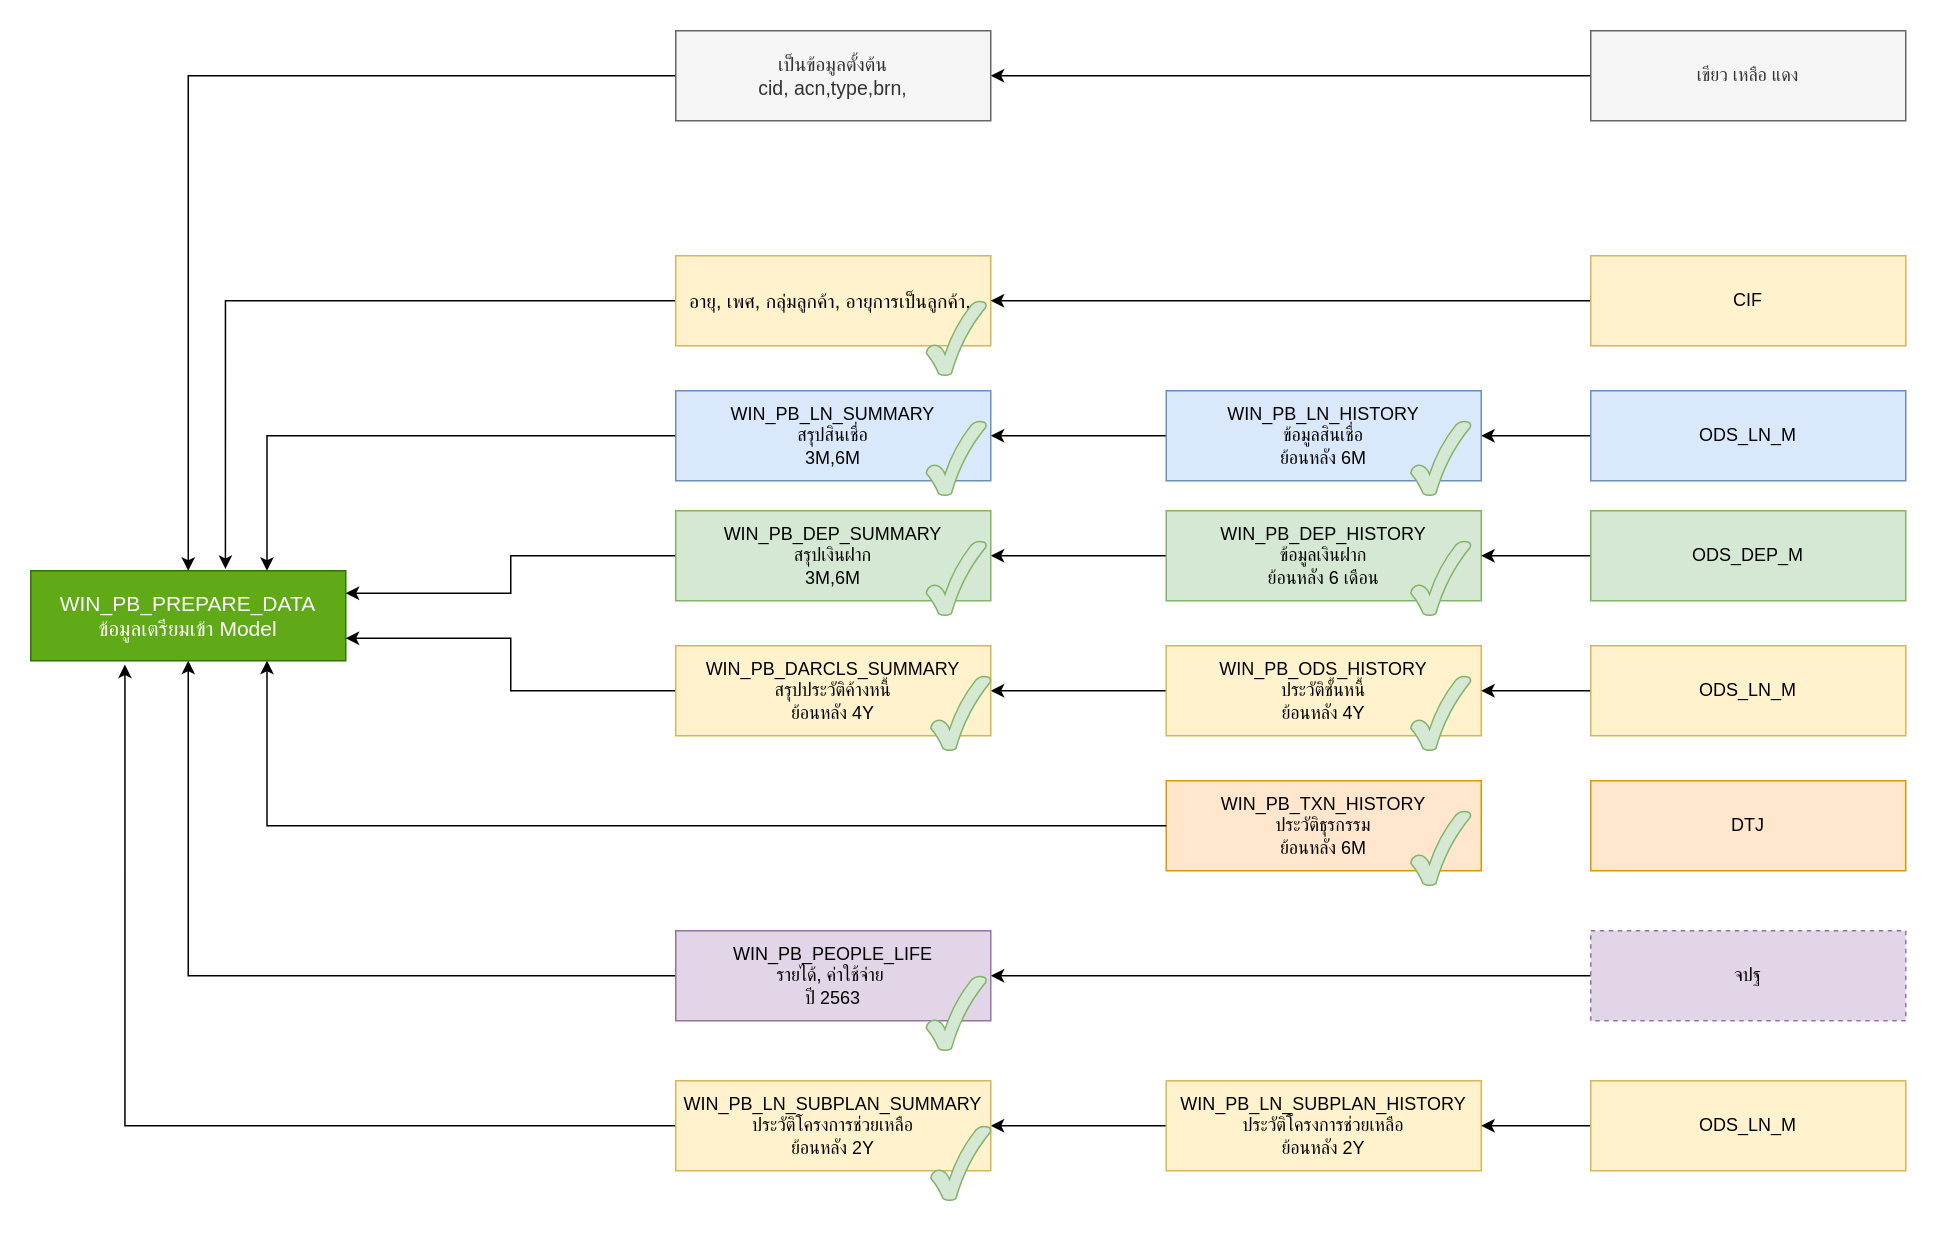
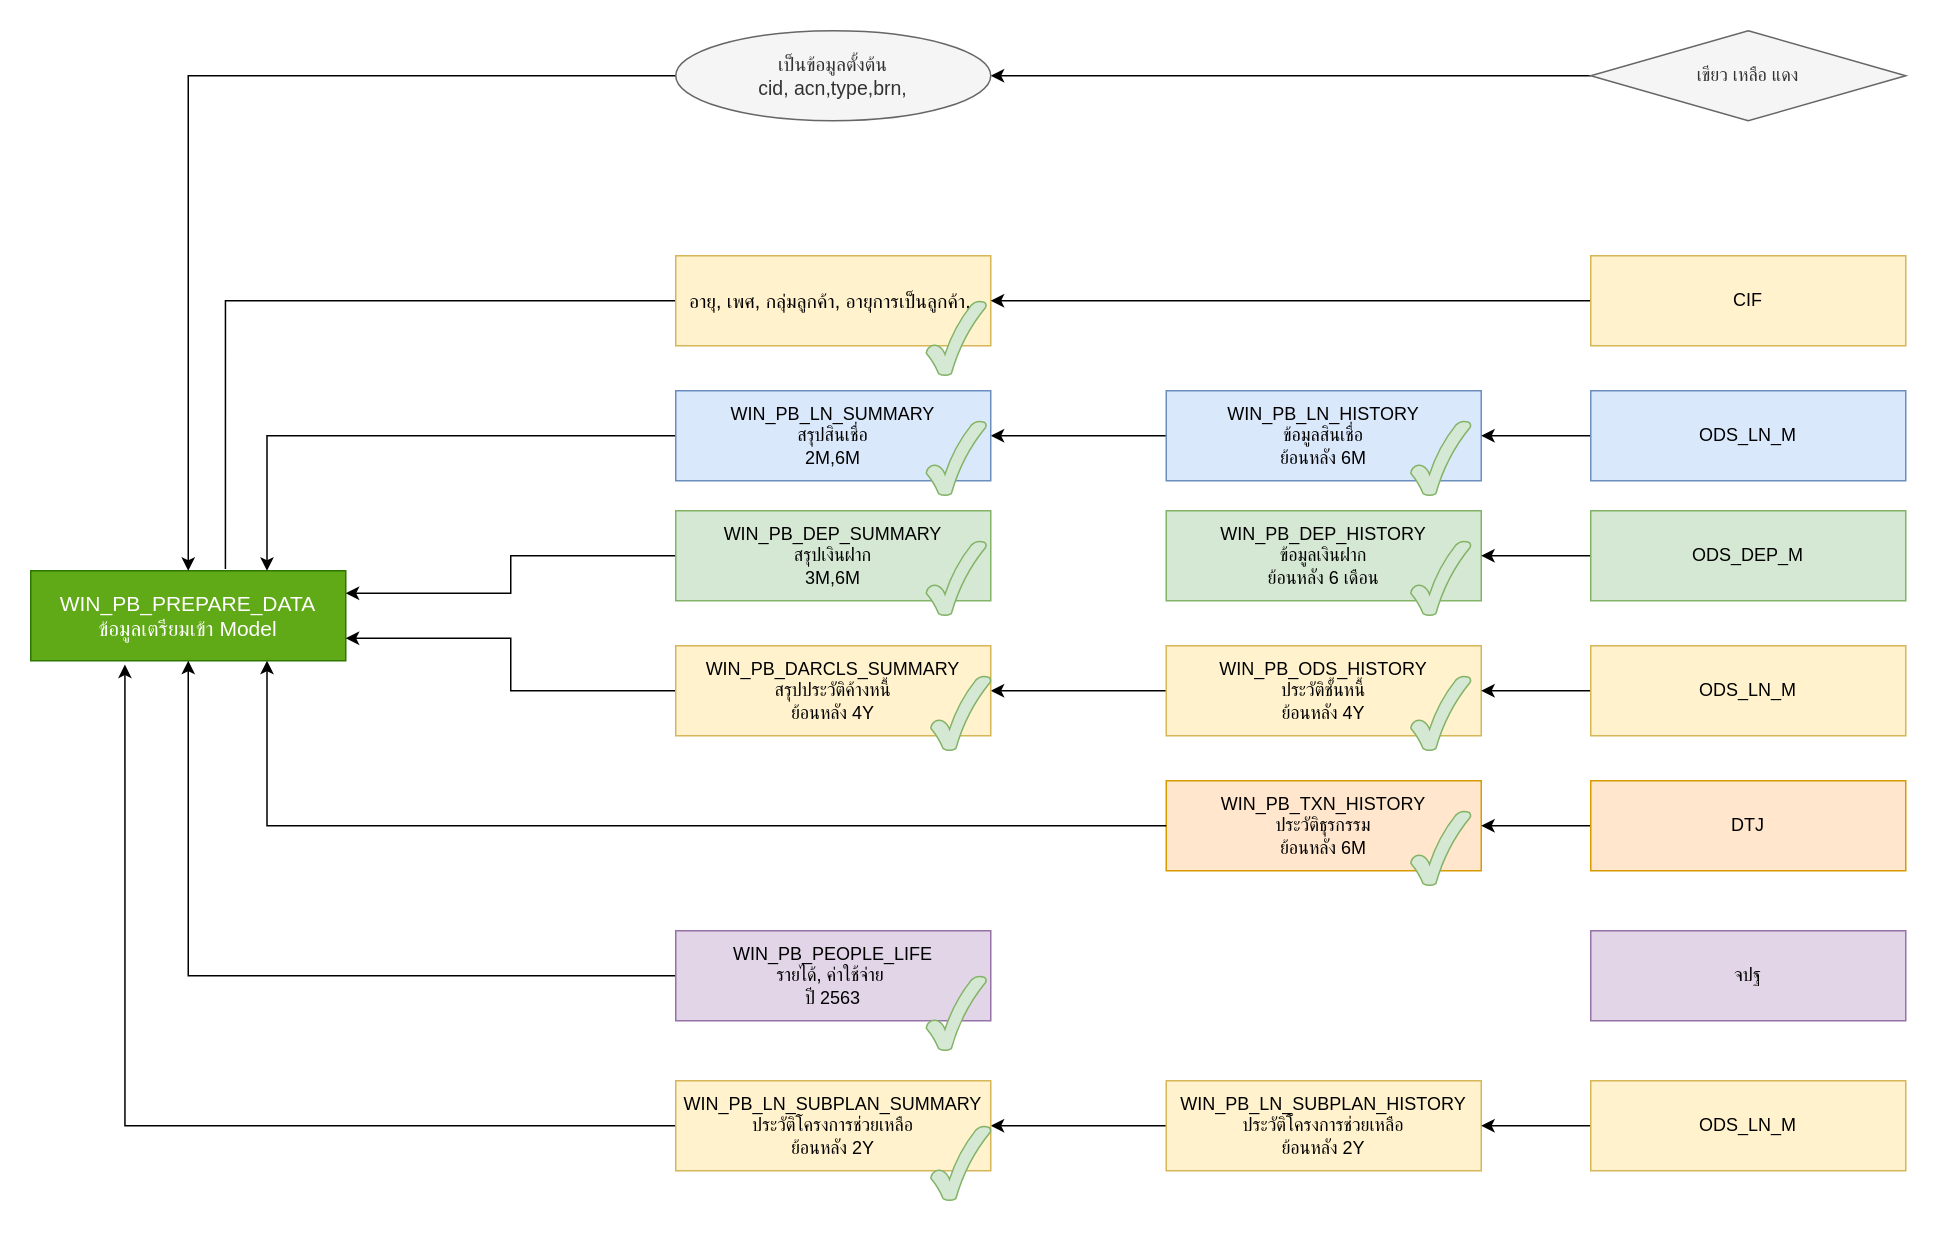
- <mxCell id="31" value="เป็นข้อมูลตั้งต้น&lt;br style=&quot;font-size: 13px;&quot;&gt;cid, acn,type,brn," style="rounded=0;whiteSpace=wrap;html=1;fillColor=#f5f5f5;strokeColor=#666666;fontColor=#333333;fontSize=13;" parent="1" vertex="1"><mxGeometry x="450" y="20" width="210" height="60" as="geometry" /></mxCell>
+ <mxCell id="31" value="เป็นข้อมูลตั้งต้น&lt;br style=&quot;font-size: 13px;&quot;&gt;cid, acn,type,brn," style="ellipse;whiteSpace=wrap;html=1;fillColor=#f5f5f5;strokeColor=#666666;fontColor=#333333;fontSize=13;" parent="1" vertex="1"><mxGeometry x="450" y="20" width="210" height="60" as="geometry" /></mxCell>
- <mxCell id="32" value="เขียว เหลือ แดง" style="rounded=0;whiteSpace=wrap;html=1;fillColor=#f5f5f5;strokeColor=#666666;fontColor=#333333;" parent="1" vertex="1"><mxGeometry x="1060" y="20" width="210" height="60" as="geometry" /></mxCell>
+ <mxCell id="32" value="เขียว เหลือ แดง" style="rhombus;whiteSpace=wrap;html=1;fillColor=#f5f5f5;strokeColor=#666666;fontColor=#333333;" parent="1" vertex="1"><mxGeometry x="1060" y="20" width="210" height="60" as="geometry" /></mxCell>
- <mxCell id="6" value="WIN_PB_LN_SUMMARY&lt;br&gt;สรุปสินเชื่อ&lt;br&gt;3M,6M" style="rounded=0;whiteSpace=wrap;html=1;fillColor=#dae8fc;strokeColor=#6c8ebf;" parent="1" vertex="1"><mxGeometry x="450" y="260" width="210" height="60" as="geometry" /></mxCell>
+ <mxCell id="6" value="WIN_PB_LN_SUMMARY&lt;br&gt;สรุปสินเชื่อ&lt;br&gt;2M,6M" style="rounded=0;whiteSpace=wrap;html=1;fillColor=#dae8fc;strokeColor=#6c8ebf;" parent="1" vertex="1"><mxGeometry x="450" y="260" width="210" height="60" as="geometry" /></mxCell>
- <mxCell id="7" style="edgeStyle=orthogonalEdgeStyle;rounded=0;orthogonalLoop=1;jettySize=auto;html=1;entryX=1;entryY=0.5;entryDx=0;entryDy=0;" parent="1" source="8" target="10" edge="1"><mxGeometry relative="1" as="geometry" /></mxCell>
- <mxCell id="33" style="edgeStyle=orthogonalEdgeStyle;rounded=0;orthogonalLoop=1;jettySize=auto;html=1;entryX=0.618;entryY=-0.02;entryDx=0;entryDy=0;entryPerimeter=0;fontSize=13;" parent="1" source="34" target="2" edge="1"><mxGeometry relative="1" as="geometry" /></mxCell>
+ <mxCell id="33" style="edgeStyle=orthogonalEdgeStyle;rounded=0;orthogonalLoop=1;jettySize=auto;html=1;entryX=0.618;entryY=-0.02;entryDx=0;entryDy=0;entryPerimeter=0;fontSize=13;endArrow=none;" parent="1" source="34" target="2" edge="1"><mxGeometry relative="1" as="geometry" /></mxCell>
+ <mxCell id="23" style="edgeStyle=orthogonalEdgeStyle;rounded=0;orthogonalLoop=1;jettySize=auto;html=1;" parent="1" source="24" target="21" edge="1"><mxGeometry relative="1" as="geometry" /></mxCell>
- <mxCell id="25" style="edgeStyle=orthogonalEdgeStyle;rounded=0;orthogonalLoop=1;jettySize=auto;html=1;entryX=1;entryY=0.5;entryDx=0;entryDy=0;exitX=0;exitY=0.5;exitDx=0;exitDy=0;" parent="1" source="28" target="27" edge="1"><mxGeometry relative="1" as="geometry"><mxPoint x="777" y="650" as="sourcePoint" /></mxGeometry></mxCell>
- <mxCell id="28" value="จปฐ" style="rounded=0;whiteSpace=wrap;html=1;fillColor=#e1d5e7;strokeColor=#9673a6;dashed=1;" parent="1" vertex="1"><mxGeometry x="1060" y="620" width="210" height="60" as="geometry" /></mxCell>
+ <mxCell id="28" value="จปฐ" style="rounded=0;whiteSpace=wrap;html=1;fillColor=#e1d5e7;strokeColor=#9673a6;" parent="1" vertex="1"><mxGeometry x="1060" y="620" width="210" height="60" as="geometry" /></mxCell>
